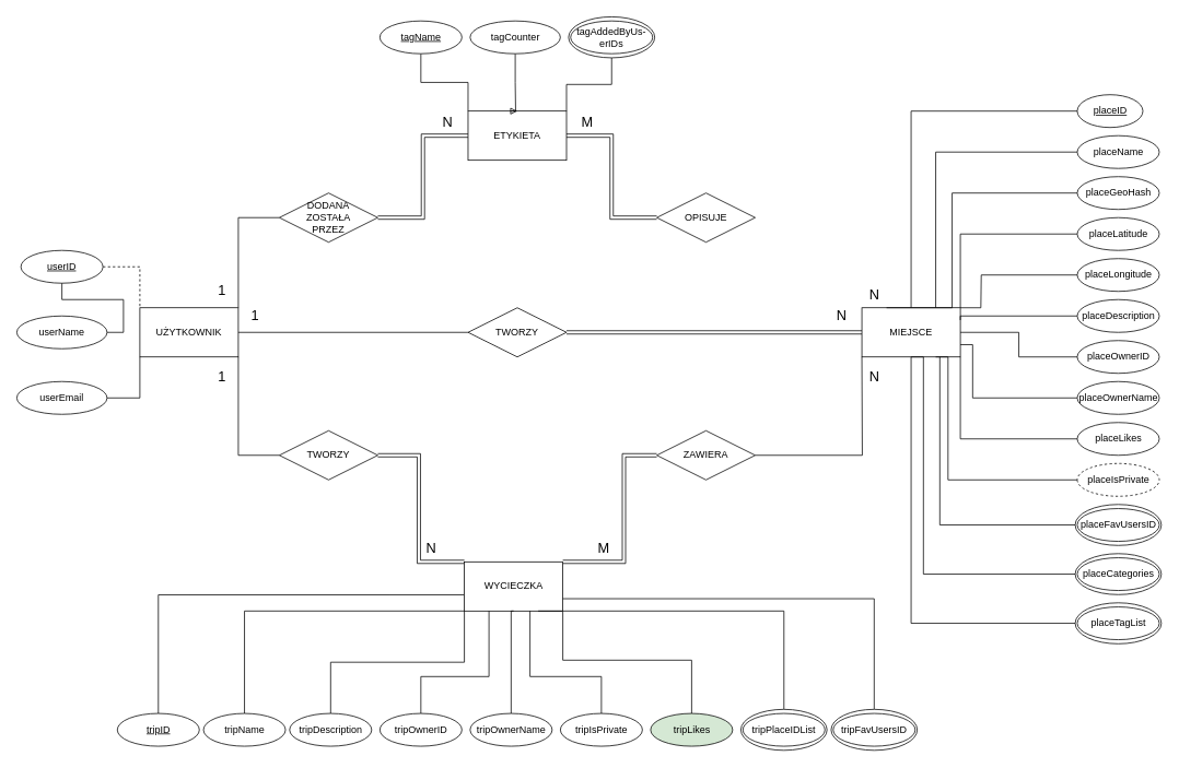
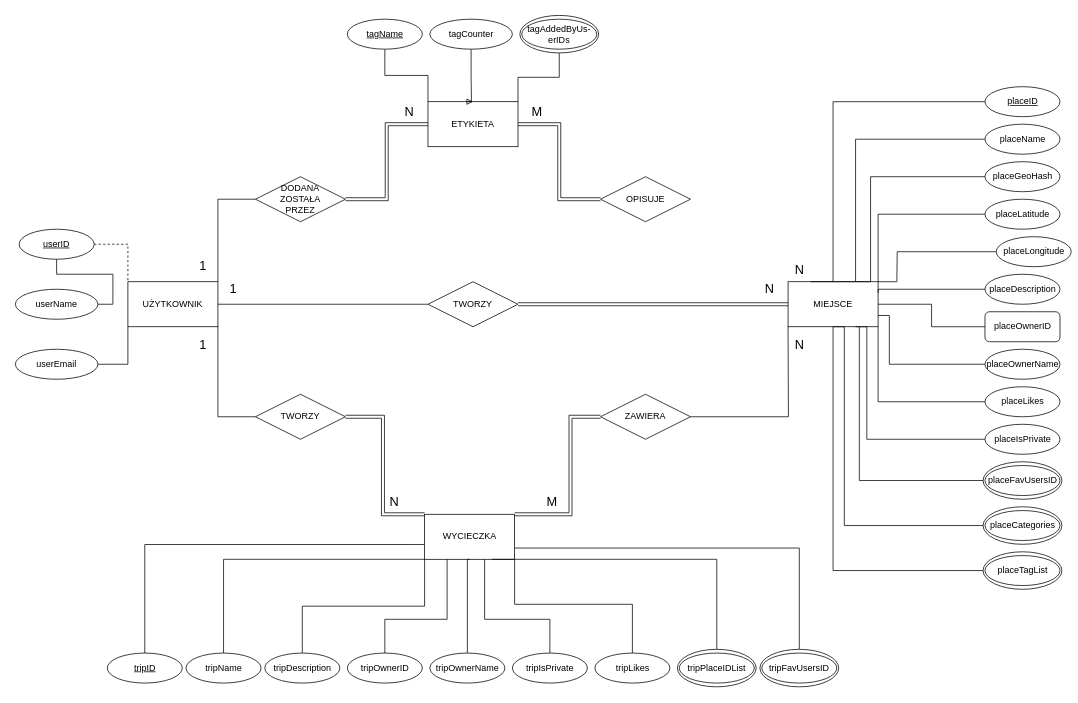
- <mxCell id="62" value="placeID" style="ellipse;whiteSpace=wrap;html=1;fontStyle=4;flipV=0;flipH=1;direction=east;" vertex="1" parent="1"><mxGeometry x="1312.5" y="115" width="80" height="40" as="geometry" /></mxCell>
+ <mxCell id="62" value="placeID" style="ellipse;whiteSpace=wrap;html=1;fontStyle=4;flipV=0;flipH=1;direction=east;" vertex="1" parent="1"><mxGeometry x="1312.5" y="115" width="100" height="40" as="geometry" /></mxCell>
- <mxCell id="70" value="placeLongitude" style="ellipse;whiteSpace=wrap;html=1;flipV=0;flipH=1;direction=east;" vertex="1" parent="1"><mxGeometry x="1312.5" y="315" width="100" height="40" as="geometry" /></mxCell>
+ <mxCell id="70" value="placeLongitude" style="ellipse;whiteSpace=wrap;html=1;flipV=0;flipH=1;direction=east;" vertex="1" parent="1"><mxGeometry x="1327.5" y="315" width="100" height="40" as="geometry" /></mxCell>
- <mxCell id="74" value="&lt;div&gt;placeOwnerID&lt;/div&gt;" style="ellipse;whiteSpace=wrap;html=1;flipV=0;flipH=1;direction=east;" vertex="1" parent="1"><mxGeometry x="1312.5" y="415" width="100" height="40" as="geometry" /></mxCell>
+ <mxCell id="74" value="&lt;div&gt;placeOwnerID&lt;/div&gt;" style="whiteSpace=wrap;html=1;flipV=0;flipH=1;direction=east;rounded=1;" vertex="1" parent="1"><mxGeometry x="1312.5" y="415" width="100" height="40" as="geometry" /></mxCell>
- <mxCell id="83" value="placeIsPrivate" style="ellipse;whiteSpace=wrap;html=1;flipV=0;flipH=1;direction=east;dashed=1;" vertex="1" parent="1"><mxGeometry x="1312.5" y="565" width="100" height="40" as="geometry" /></mxCell>
+ <mxCell id="83" value="placeIsPrivate" style="ellipse;whiteSpace=wrap;html=1;flipV=0;flipH=1;direction=east;" vertex="1" parent="1"><mxGeometry x="1312.5" y="565" width="100" height="40" as="geometry" /></mxCell>
- <mxCell id="26" value="tripLikes" style="ellipse;whiteSpace=wrap;html=1;fillColor=#d5e8d4;" vertex="1" parent="11"><mxGeometry x="650" y="185" width="100" height="40" as="geometry" /></mxCell>
+ <mxCell id="26" value="tripLikes" style="ellipse;whiteSpace=wrap;html=1;" vertex="1" parent="11"><mxGeometry x="650" y="185" width="100" height="40" as="geometry" /></mxCell>
